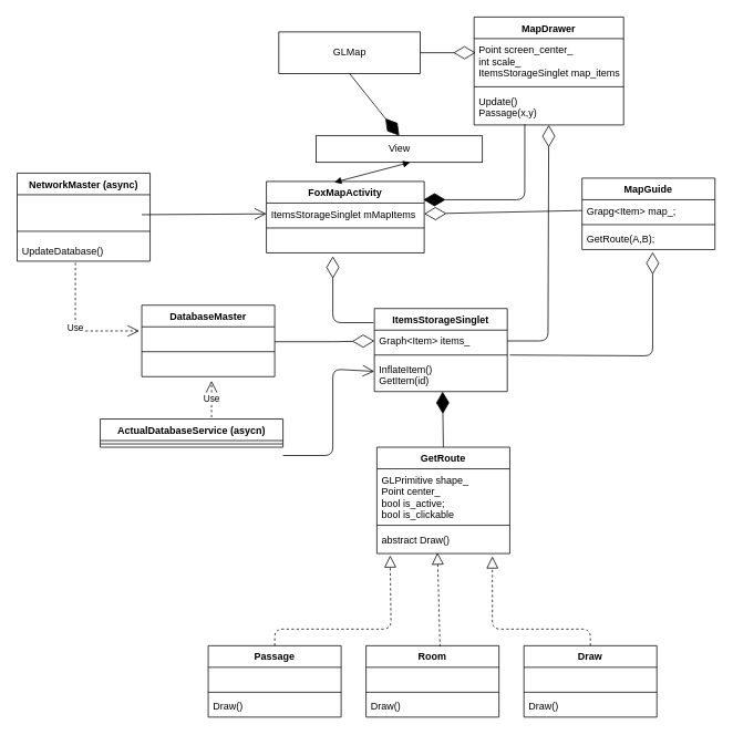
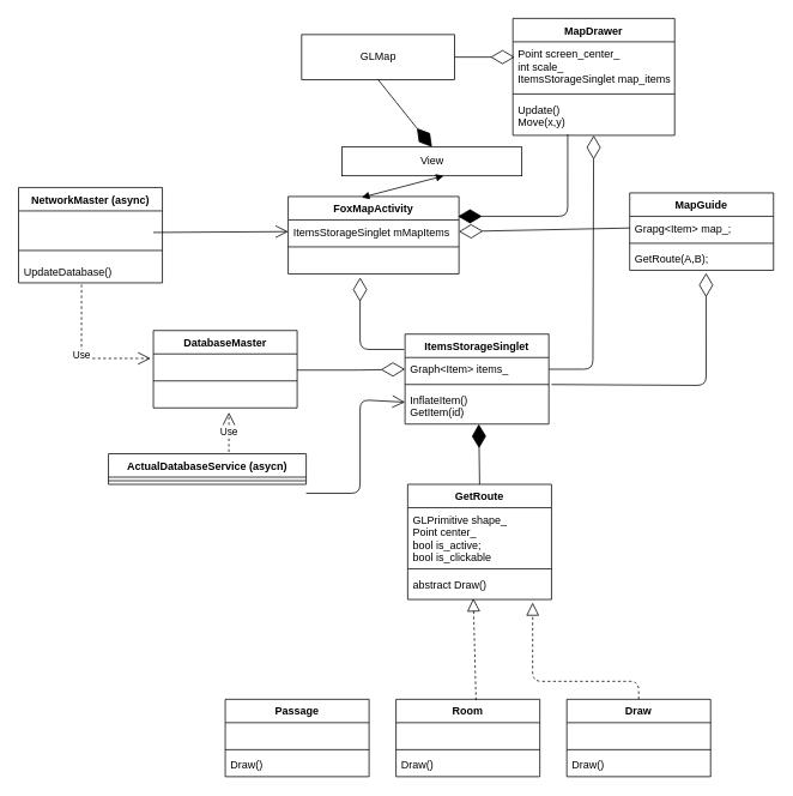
- <mxCell id="9" value="Update()&#10;Passage(x,y)&#10;" style="text;strokeColor=none;fillColor=none;align=left;verticalAlign=top;spacingLeft=4;spacingRight=4;overflow=hidden;rotatable=0;points=[[0,0.5],[1,0.5]];portConstraint=eastwest;" vertex="1" parent="6"><mxGeometry y="88" width="180" height="42" as="geometry" /></mxCell>
+ <mxCell id="9" value="Update()&#10;Move(x,y)&#10;" style="text;strokeColor=none;fillColor=none;align=left;verticalAlign=top;spacingLeft=4;spacingRight=4;overflow=hidden;rotatable=0;points=[[0,0.5],[1,0.5]];portConstraint=eastwest;" vertex="1" parent="6"><mxGeometry y="88" width="180" height="42" as="geometry" /></mxCell>
- <mxCell id="33" value="" style="endArrow=block;dashed=1;endFill=0;endSize=12;html=1;exitX=0.5;exitY=0;exitDx=0;exitDy=0;entryX=0.1;entryY=1.077;entryDx=0;entryDy=0;entryPerimeter=0;" edge="1" parent="1" source="20" target="18"><mxGeometry width="160" relative="1" as="geometry"><mxPoint x="280" y="717" as="sourcePoint" /><mxPoint x="469" y="736" as="targetPoint" /><Array as="points"><mxPoint x="330" y="757" /><mxPoint x="470" y="757" /></Array></mxGeometry></mxCell>
